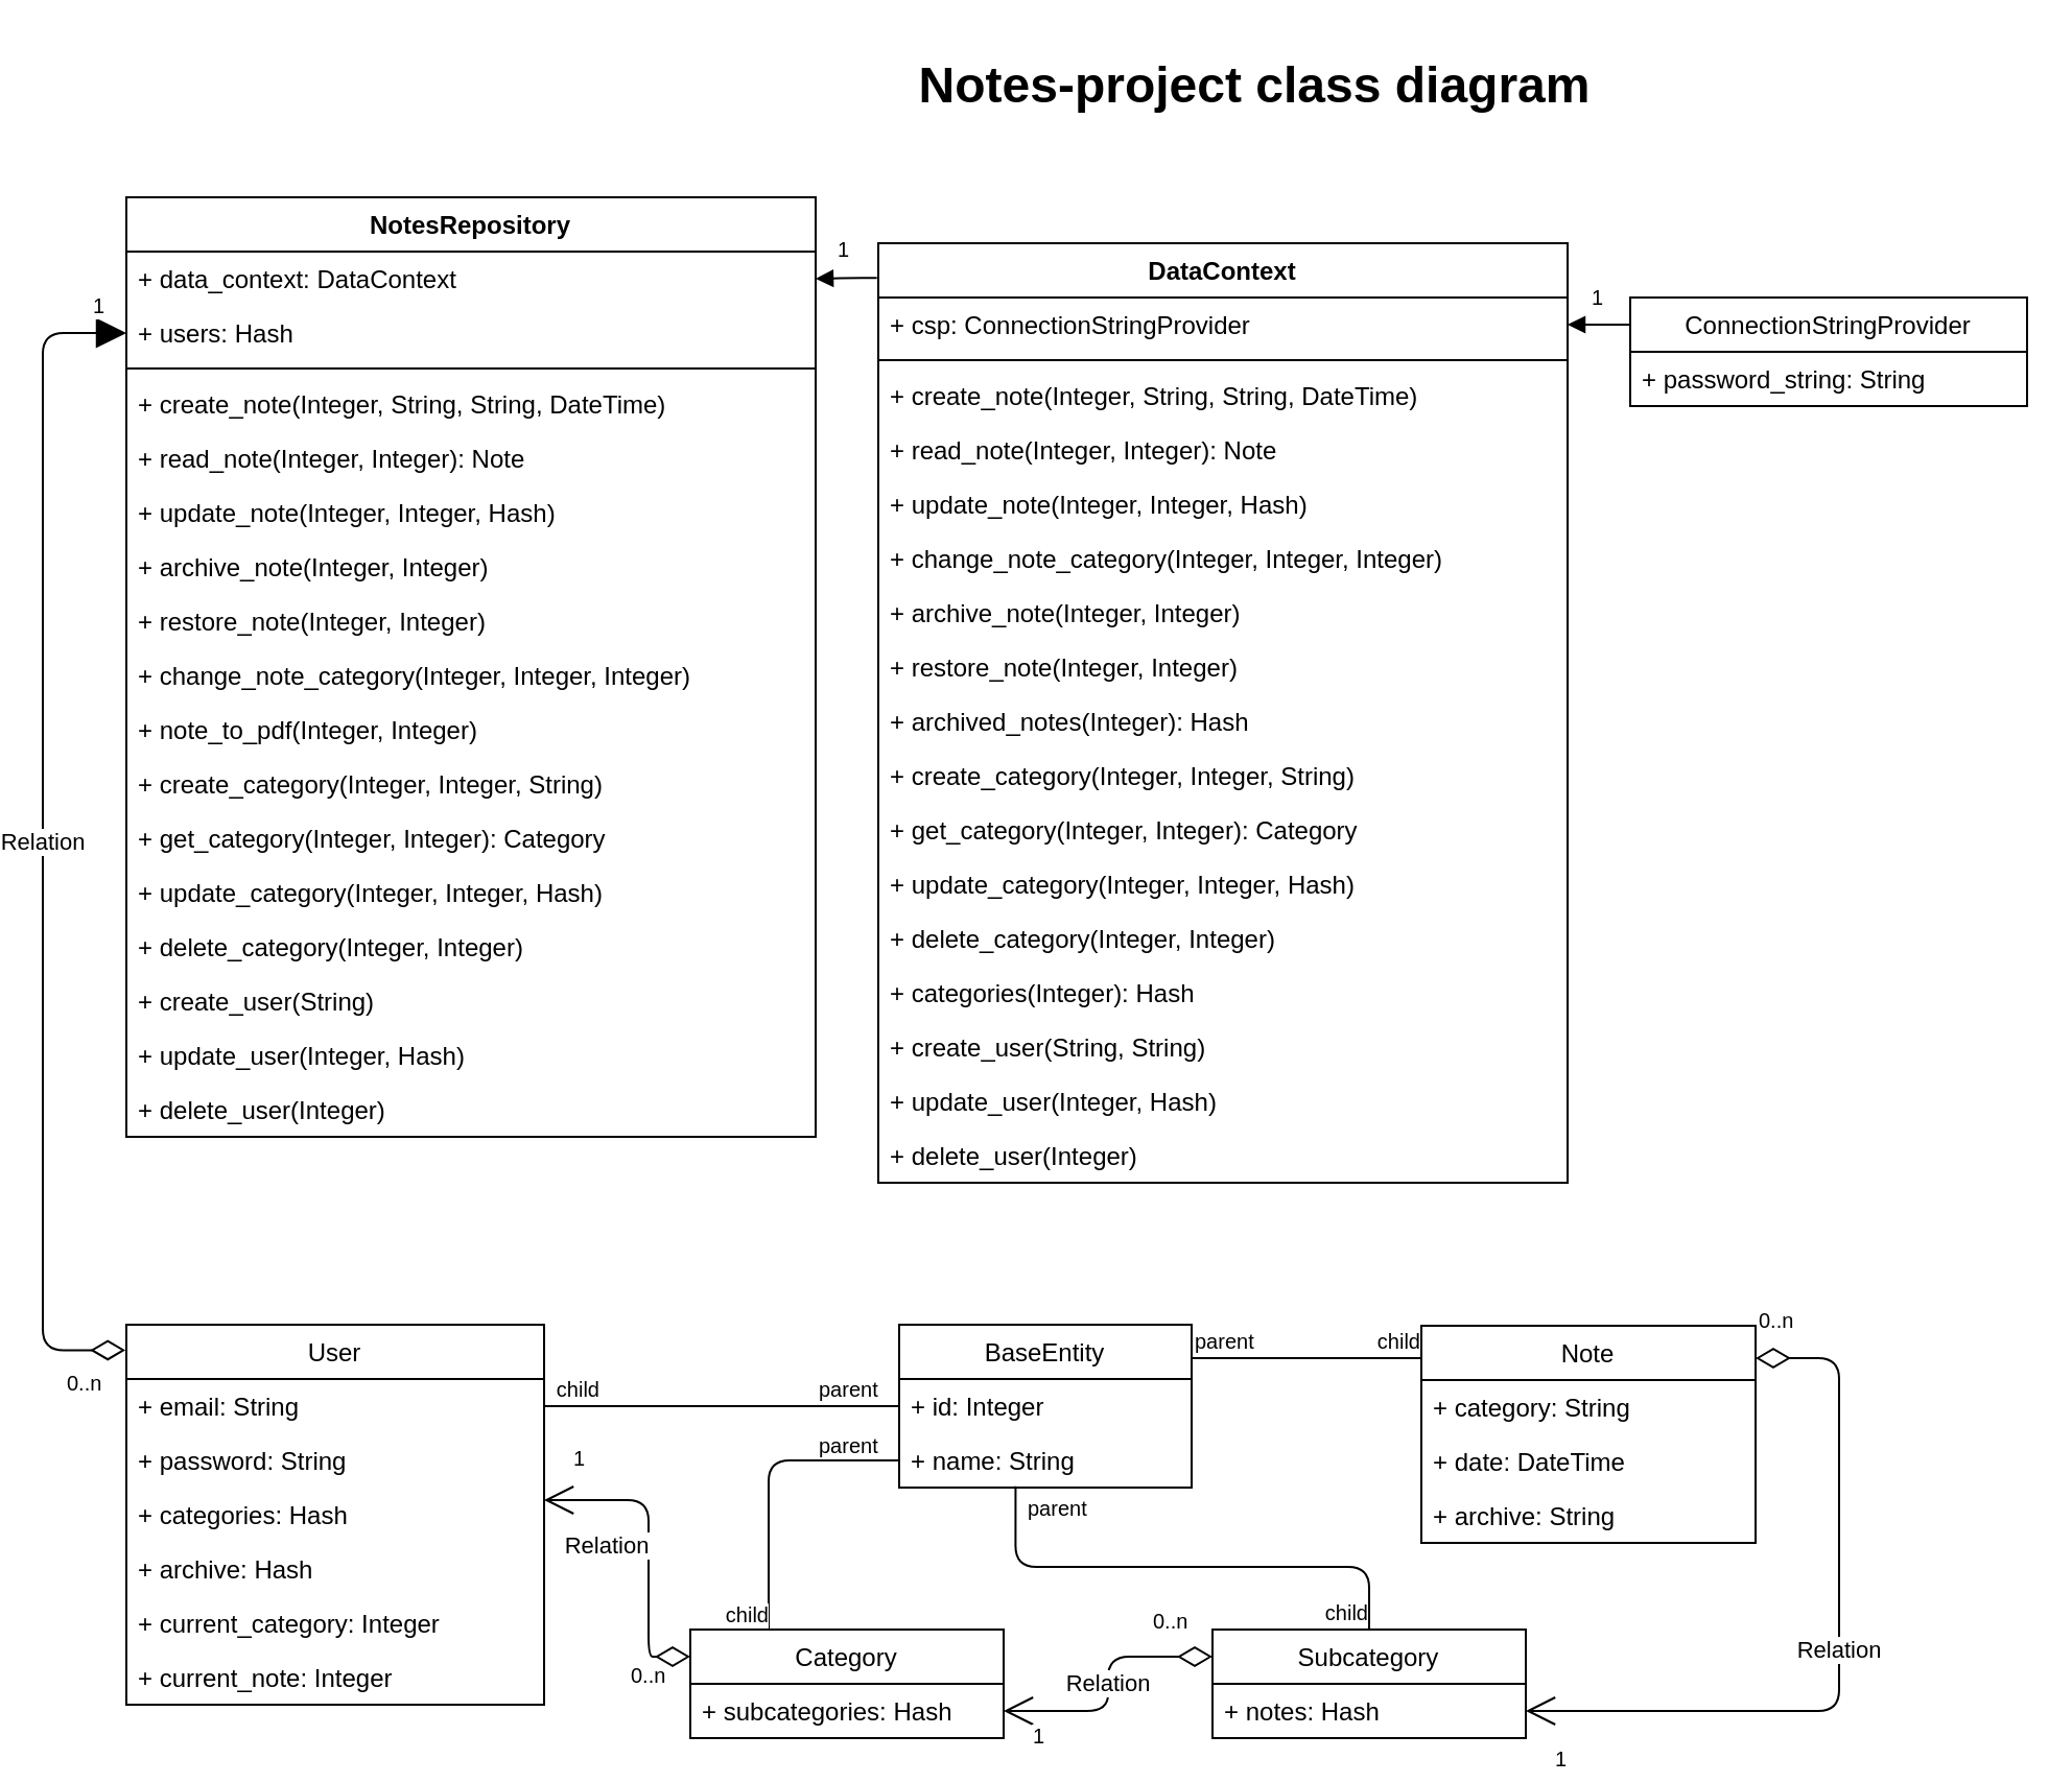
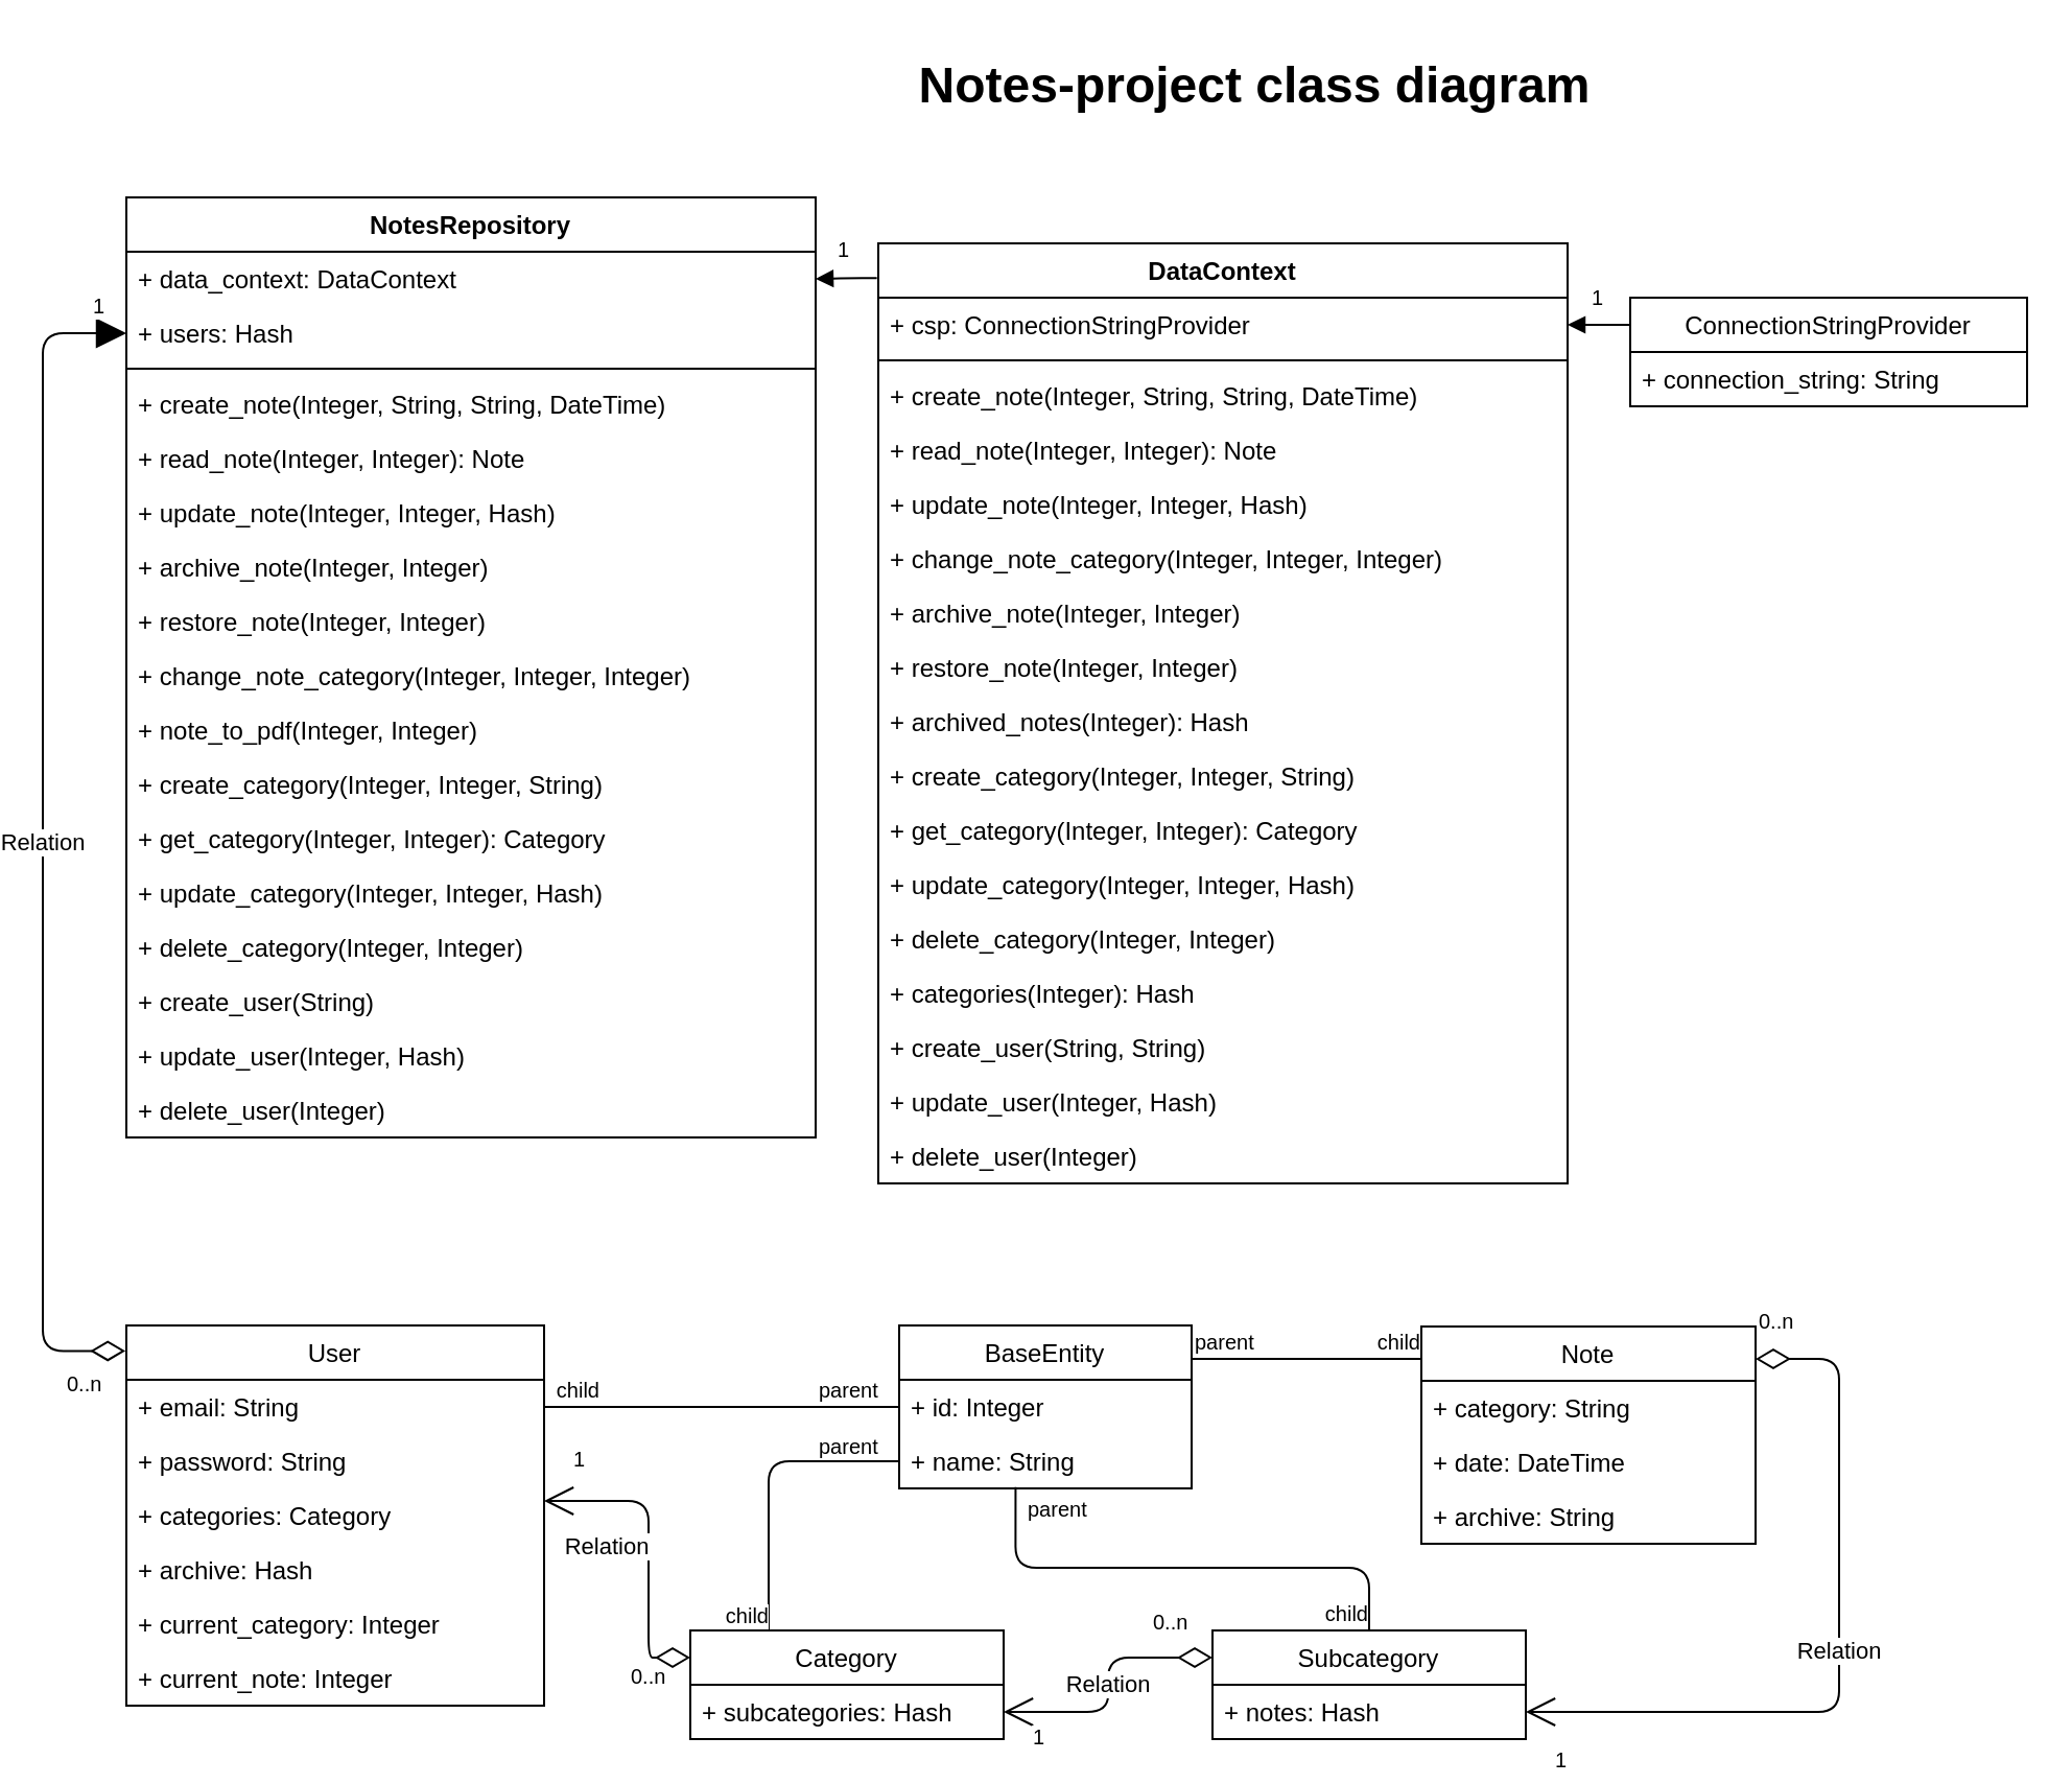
- <mxCell id="49" value="+ password_string: String" style="text;strokeColor=none;fillColor=none;align=left;verticalAlign=top;spacingLeft=4;spacingRight=4;overflow=hidden;rotatable=0;points=[[0,0.5],[1,0.5]];portConstraint=eastwest;" parent="48" vertex="1"><mxGeometry y="26" width="190" height="26" as="geometry" /></mxCell>
+ <mxCell id="49" value="+ connection_string: String" style="text;strokeColor=none;fillColor=none;align=left;verticalAlign=top;spacingLeft=4;spacingRight=4;overflow=hidden;rotatable=0;points=[[0,0.5],[1,0.5]];portConstraint=eastwest;" parent="48" vertex="1"><mxGeometry y="26" width="190" height="26" as="geometry" /></mxCell>
- <mxCell id="53" value="+ categories: Hash" style="text;strokeColor=none;fillColor=none;align=left;verticalAlign=top;spacingLeft=4;spacingRight=4;overflow=hidden;rotatable=0;points=[[0,0.5],[1,0.5]];portConstraint=eastwest;" parent="50" vertex="1"><mxGeometry y="78" width="200" height="26" as="geometry" /></mxCell>
+ <mxCell id="53" value="+ categories: Category" style="text;strokeColor=none;fillColor=none;align=left;verticalAlign=top;spacingLeft=4;spacingRight=4;overflow=hidden;rotatable=0;points=[[0,0.5],[1,0.5]];portConstraint=eastwest;" parent="50" vertex="1"><mxGeometry y="78" width="200" height="26" as="geometry" /></mxCell>
